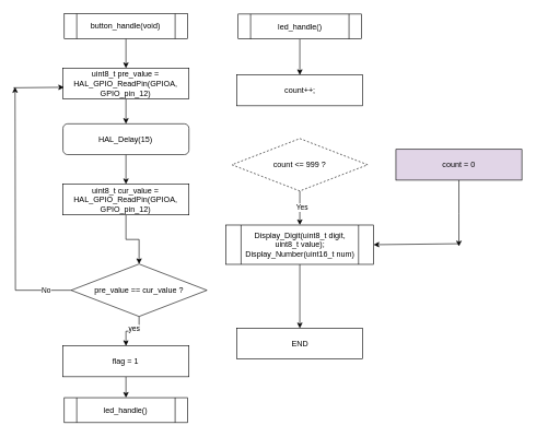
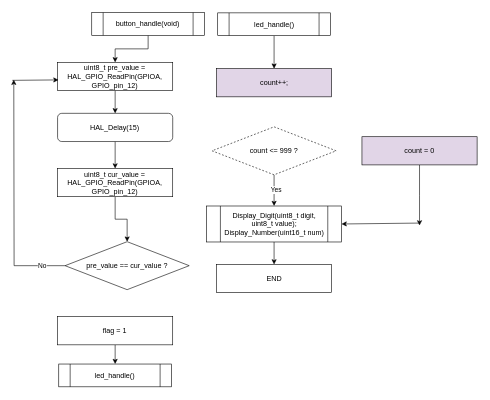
- <mxCell id="3" value="button_handle(void)" style="shape=process;whiteSpace=wrap;html=1;backgroundOutline=1;" vertex="1" parent="1"><mxGeometry x="97.48" y="20" width="188" height="38" as="geometry" /></mxCell>
+ <mxCell id="3" value="button_handle(void)" style="shape=process;whiteSpace=wrap;html=1;backgroundOutline=1;" vertex="1" parent="1"><mxGeometry x="152.48" y="20" width="188" height="38" as="geometry" /></mxCell>
- <mxCell id="17" value="count++;" style="rounded=0;whiteSpace=wrap;html=1;" vertex="1" parent="1"><mxGeometry x="360.5" y="113.5" width="192" height="47" as="geometry" /></mxCell>
+ <mxCell id="17" value="count++;" style="rounded=0;whiteSpace=wrap;html=1;fillColor=#e1d5e7;" vertex="1" parent="1"><mxGeometry x="360.5" y="113.5" width="192" height="47" as="geometry" /></mxCell>
- <mxCell id="6" style="edgeStyle=orthogonalEdgeStyle;rounded=0;orthogonalLoop=1;jettySize=auto;html=1;exitX=0.5;exitY=1;exitDx=0;exitDy=0;entryX=0.5;entryY=0;entryDx=0;entryDy=0;" edge="1" parent="1" source="10" target="22"><mxGeometry relative="1" as="geometry" /></mxCell>
- <mxCell id="7" value="yes&lt;div&gt;&lt;br&gt;&lt;/div&gt;" style="edgeLabel;html=1;align=center;verticalAlign=middle;resizable=0;points=[];" vertex="1" connectable="0" parent="6"><mxGeometry x="-0.04" y="3" relative="1" as="geometry"><mxPoint as="offset" /></mxGeometry></mxCell>
- <mxCell id="29" value="END" style="rounded=0;whiteSpace=wrap;html=1;labelBackgroundColor=default;" vertex="1" parent="1"><mxGeometry x="360.5" y="500" width="192" height="47" as="geometry" /></mxCell>
+ <mxCell id="29" value="END" style="rounded=0;whiteSpace=wrap;html=1;labelBackgroundColor=default;" vertex="1" parent="1"><mxGeometry x="360.5" y="440" width="192" height="47" as="geometry" /></mxCell>
